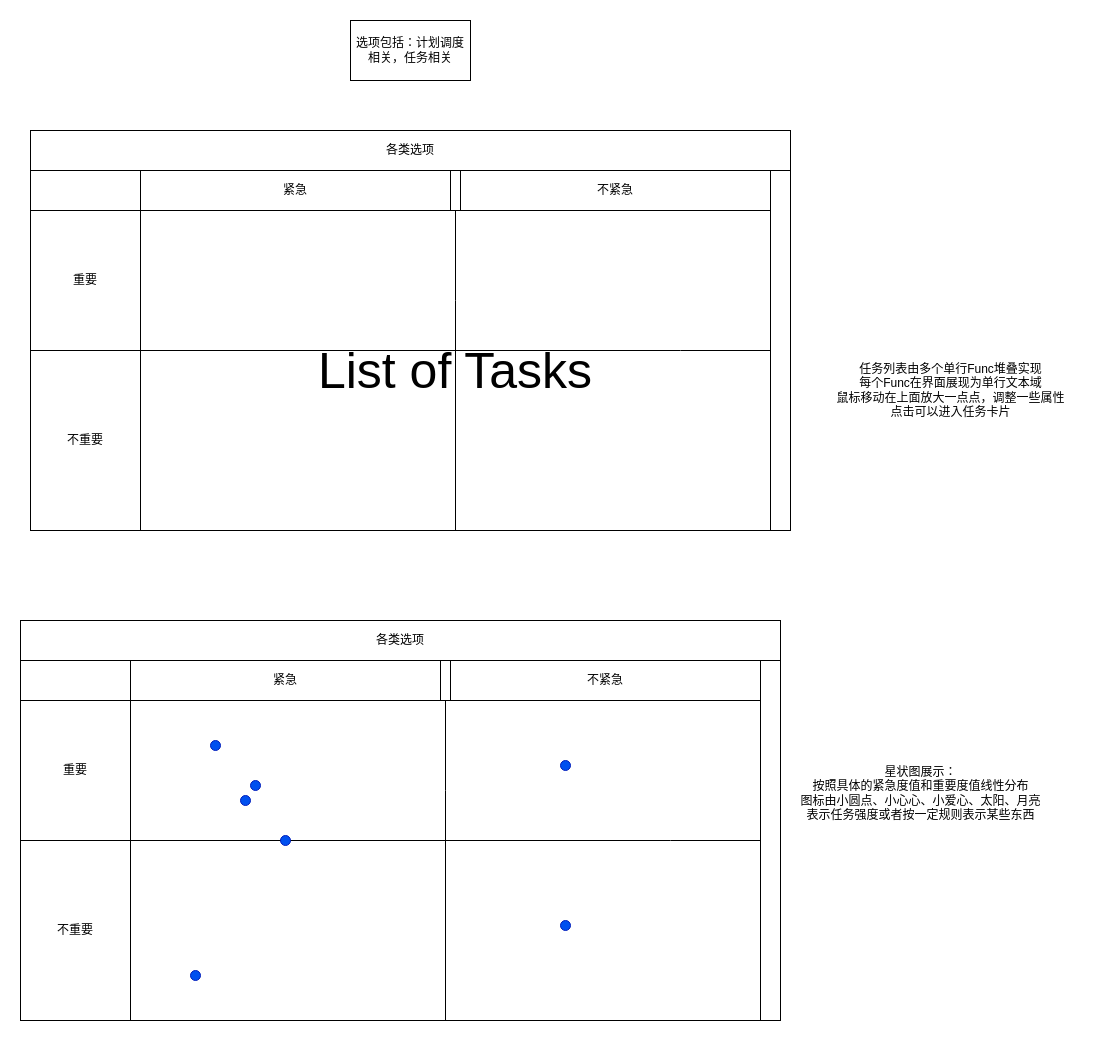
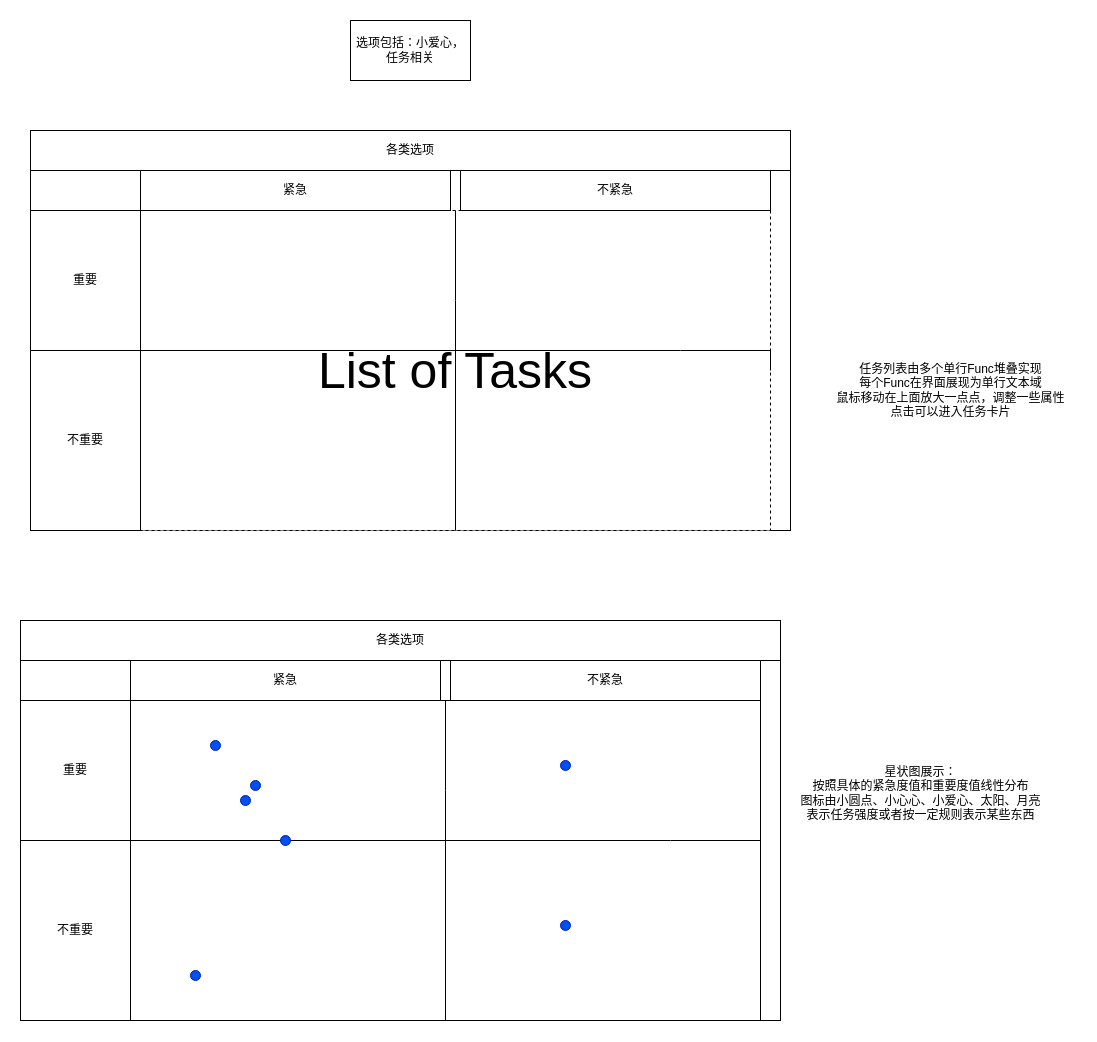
- <mxCell id="29" value="选项包括：计划调度相关，任务相关" style="whiteSpace=wrap;html=1;" vertex="1" parent="1"><mxGeometry x="350" y="20" width="120" height="60" as="geometry" /></mxCell>
+ <mxCell id="29" value="选项包括：小爱心，任务相关" style="whiteSpace=wrap;html=1;" vertex="1" parent="1"><mxGeometry x="350" y="20" width="120" height="60" as="geometry" /></mxCell>
- <mxCell id="4" value="&lt;font style=&quot;font-size: 50px;&quot;&gt;List of Tasks&lt;/font&gt;" style="rounded=0;whiteSpace=wrap;html=1;" parent="1" vertex="1"><mxGeometry x="140" y="210" width="630" height="320" as="geometry" /></mxCell>
+ <mxCell id="4" value="&lt;font style=&quot;font-size: 50px;&quot;&gt;List of Tasks&lt;/font&gt;" style="rounded=0;whiteSpace=wrap;html=1;dashed=1;" parent="1" vertex="1"><mxGeometry x="140" y="210" width="630" height="320" as="geometry" /></mxCell>
